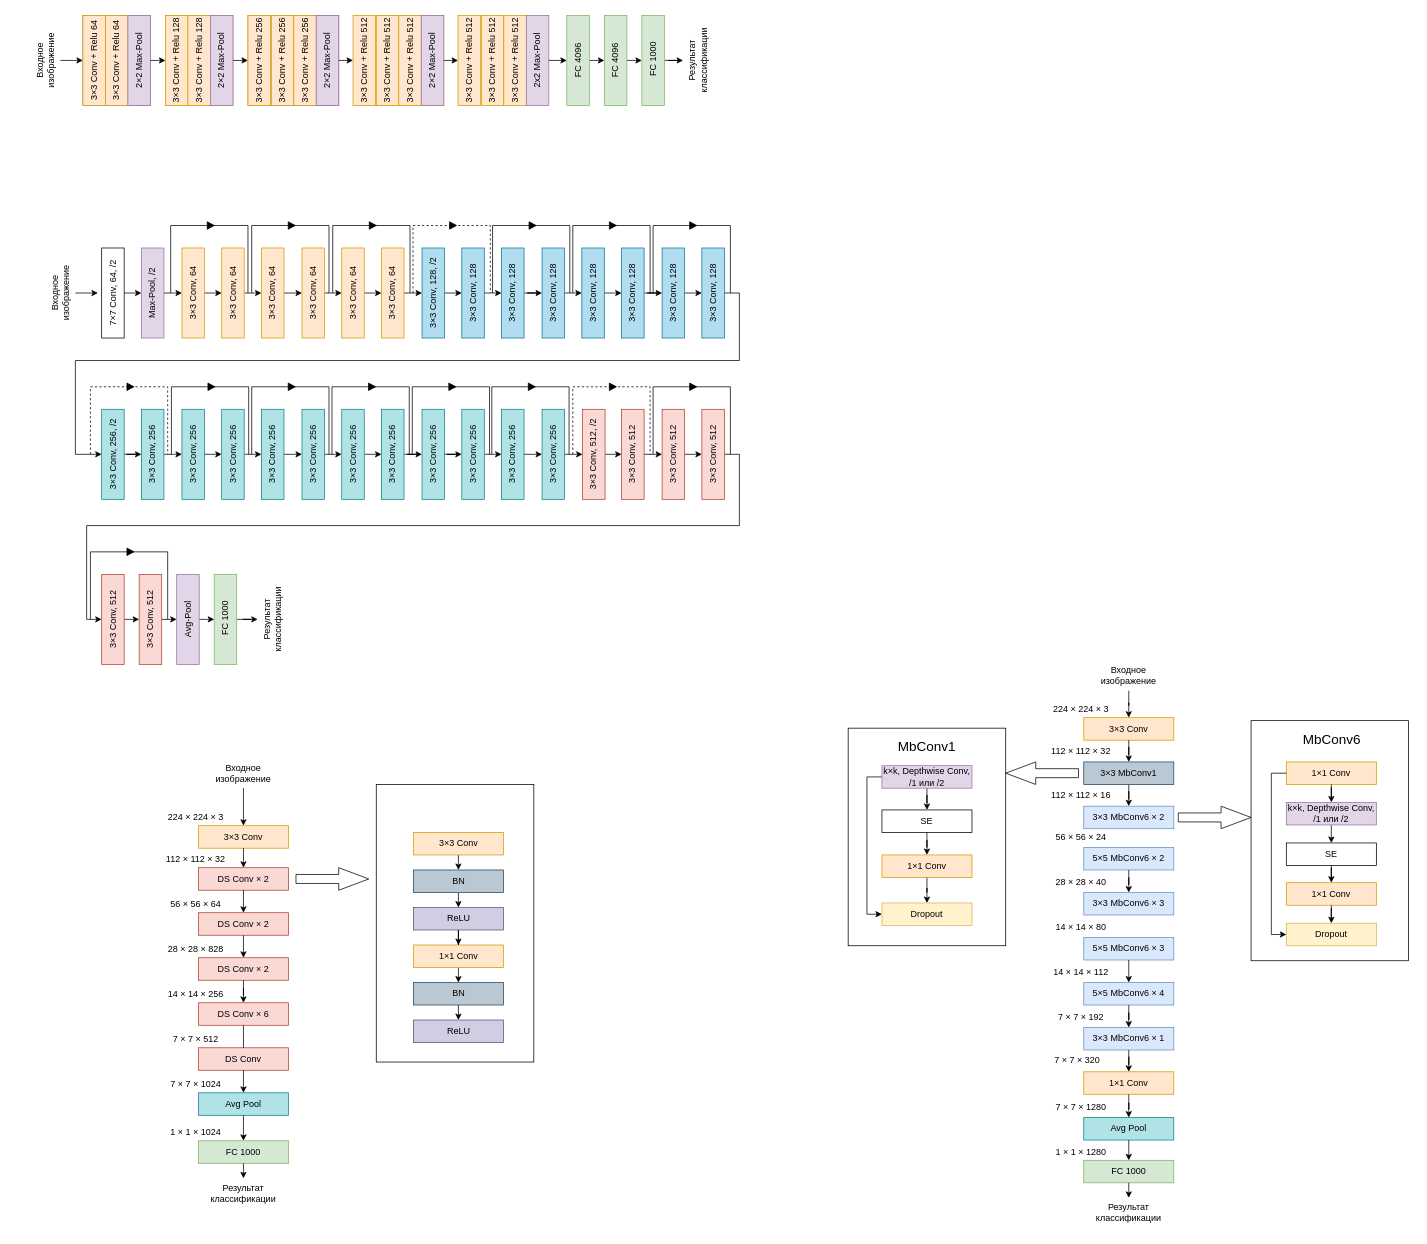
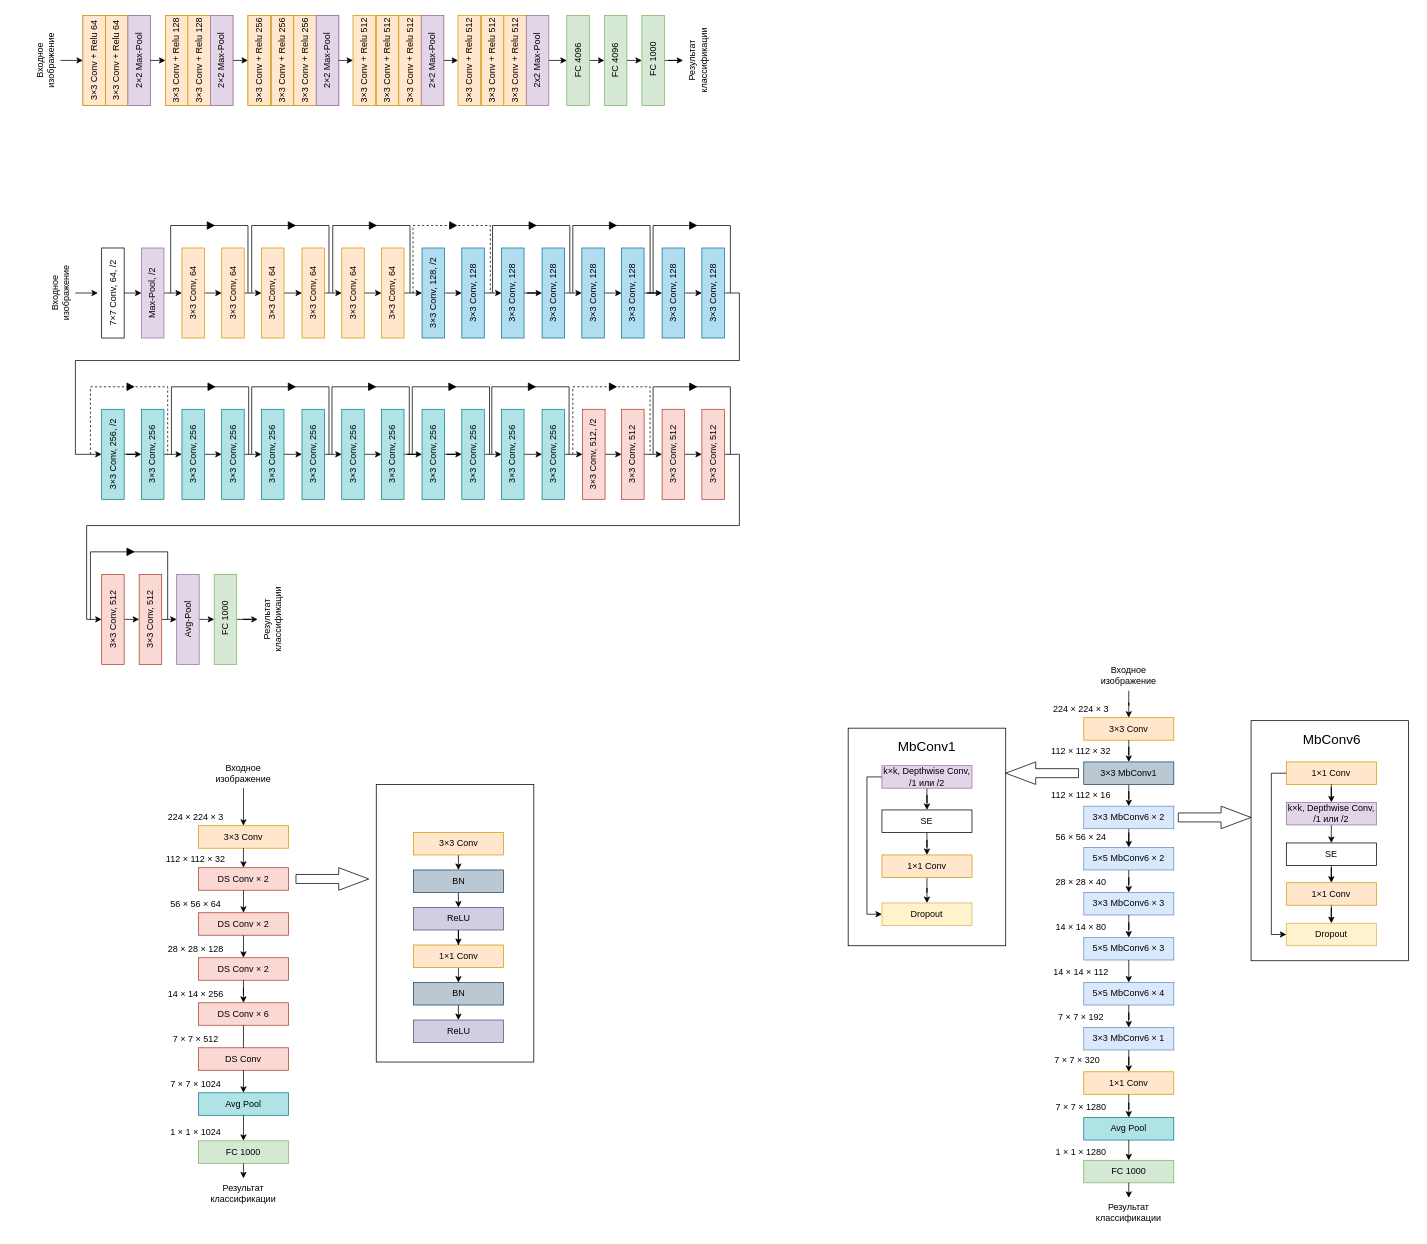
+ <mxCell id="266" style="edgeStyle=orthogonalEdgeStyle;rounded=0;orthogonalLoop=1;jettySize=auto;html=1;exitX=0.5;exitY=1;exitDx=0;exitDy=0;" edge="1" parent="1" source="258" target="261"><mxGeometry relative="1" as="geometry" /></mxCell>
+ <mxCell id="271" style="edgeStyle=orthogonalEdgeStyle;rounded=0;orthogonalLoop=1;jettySize=auto;html=1;exitX=0.5;exitY=1;exitDx=0;exitDy=0;" edge="1" parent="1" source="264" target="269"><mxGeometry relative="1" as="geometry" /></mxCell>
- <mxCell id="195" value="28&amp;nbsp;&lt;span lang=&quot;ru&quot; class=&quot;BxUVEf ILfuVd&quot;&gt;&lt;span class=&quot;hgKElc&quot;&gt;&lt;span&gt;×&lt;/span&gt;&lt;/span&gt;&lt;/span&gt; 28&amp;nbsp;&lt;span lang=&quot;ru&quot; class=&quot;BxUVEf ILfuVd&quot;&gt;&lt;span class=&quot;hgKElc&quot;&gt;&lt;span&gt;×&lt;/span&gt;&lt;/span&gt;&lt;/span&gt; 828" style="text;html=1;align=center;verticalAlign=middle;resizable=0;points=[];autosize=1;strokeColor=none;fillColor=none;fontStyle=0" parent="192" vertex="1"><mxGeometry width="100" height="30" as="geometry" /></mxCell>
+ <mxCell id="195" value="28&amp;nbsp;&lt;span lang=&quot;ru&quot; class=&quot;BxUVEf ILfuVd&quot;&gt;&lt;span class=&quot;hgKElc&quot;&gt;&lt;span&gt;×&lt;/span&gt;&lt;/span&gt;&lt;/span&gt; 28&amp;nbsp;&lt;span lang=&quot;ru&quot; class=&quot;BxUVEf ILfuVd&quot;&gt;&lt;span class=&quot;hgKElc&quot;&gt;&lt;span&gt;×&lt;/span&gt;&lt;/span&gt;&lt;/span&gt; 128" style="text;html=1;align=center;verticalAlign=middle;resizable=0;points=[];autosize=1;strokeColor=none;fillColor=none;fontStyle=0" parent="192" vertex="1"><mxGeometry width="100" height="30" as="geometry" /></mxCell>
